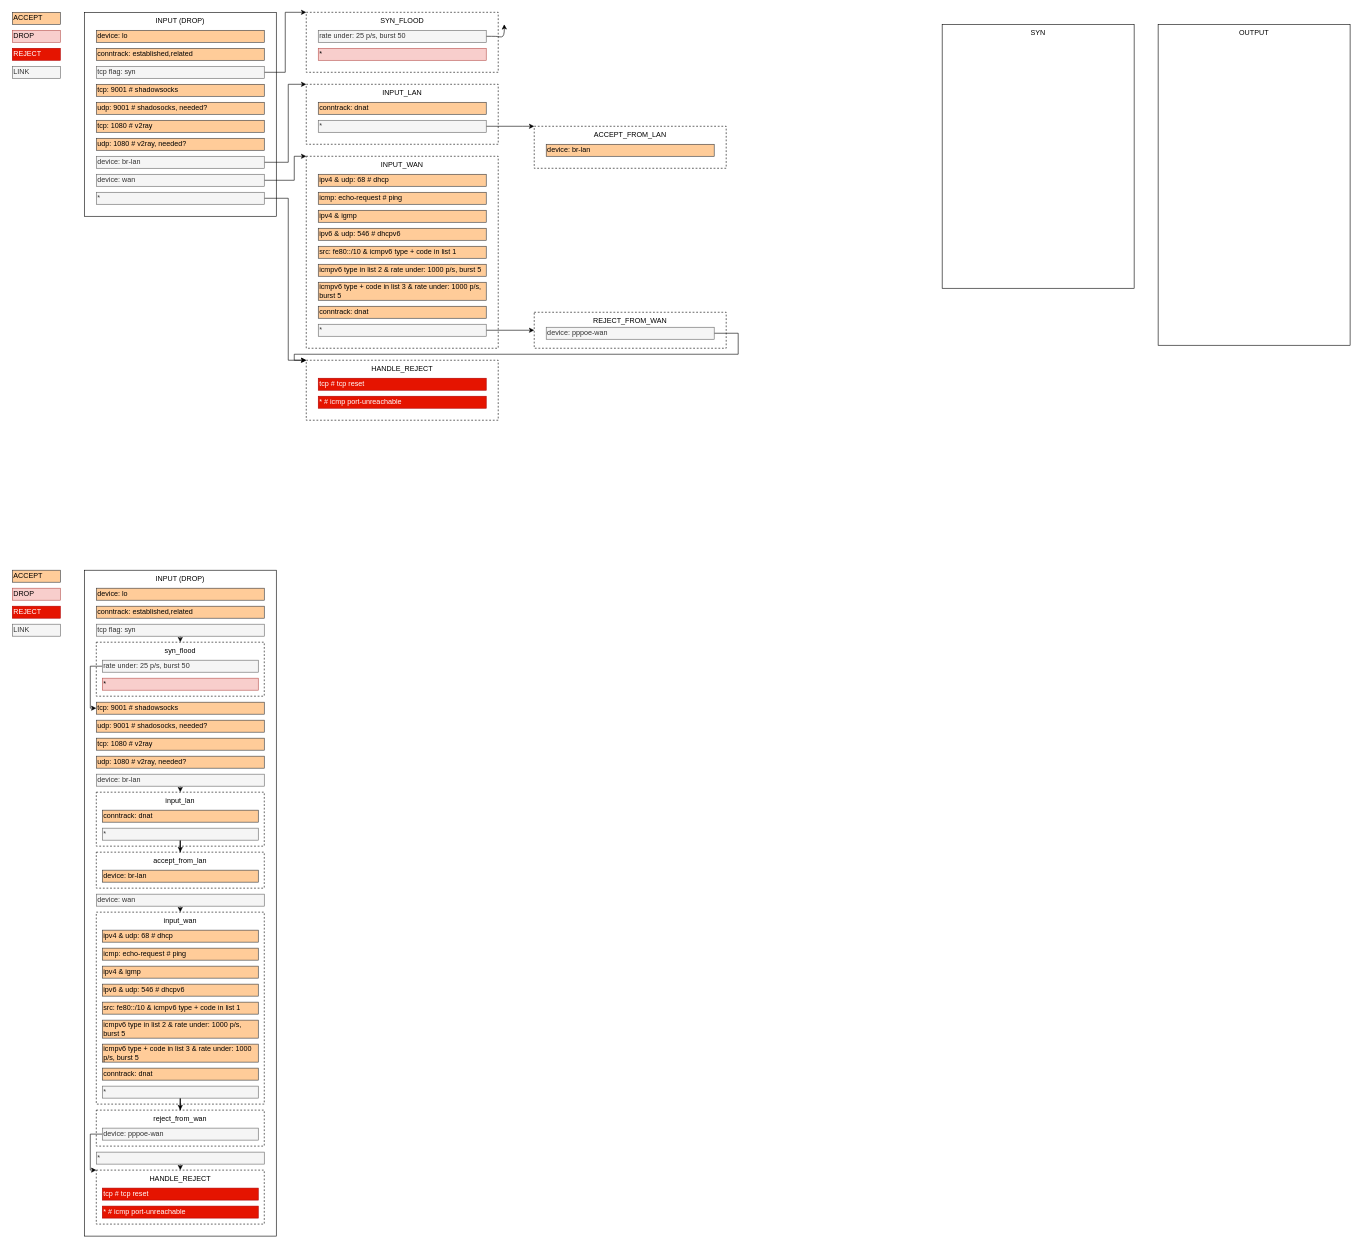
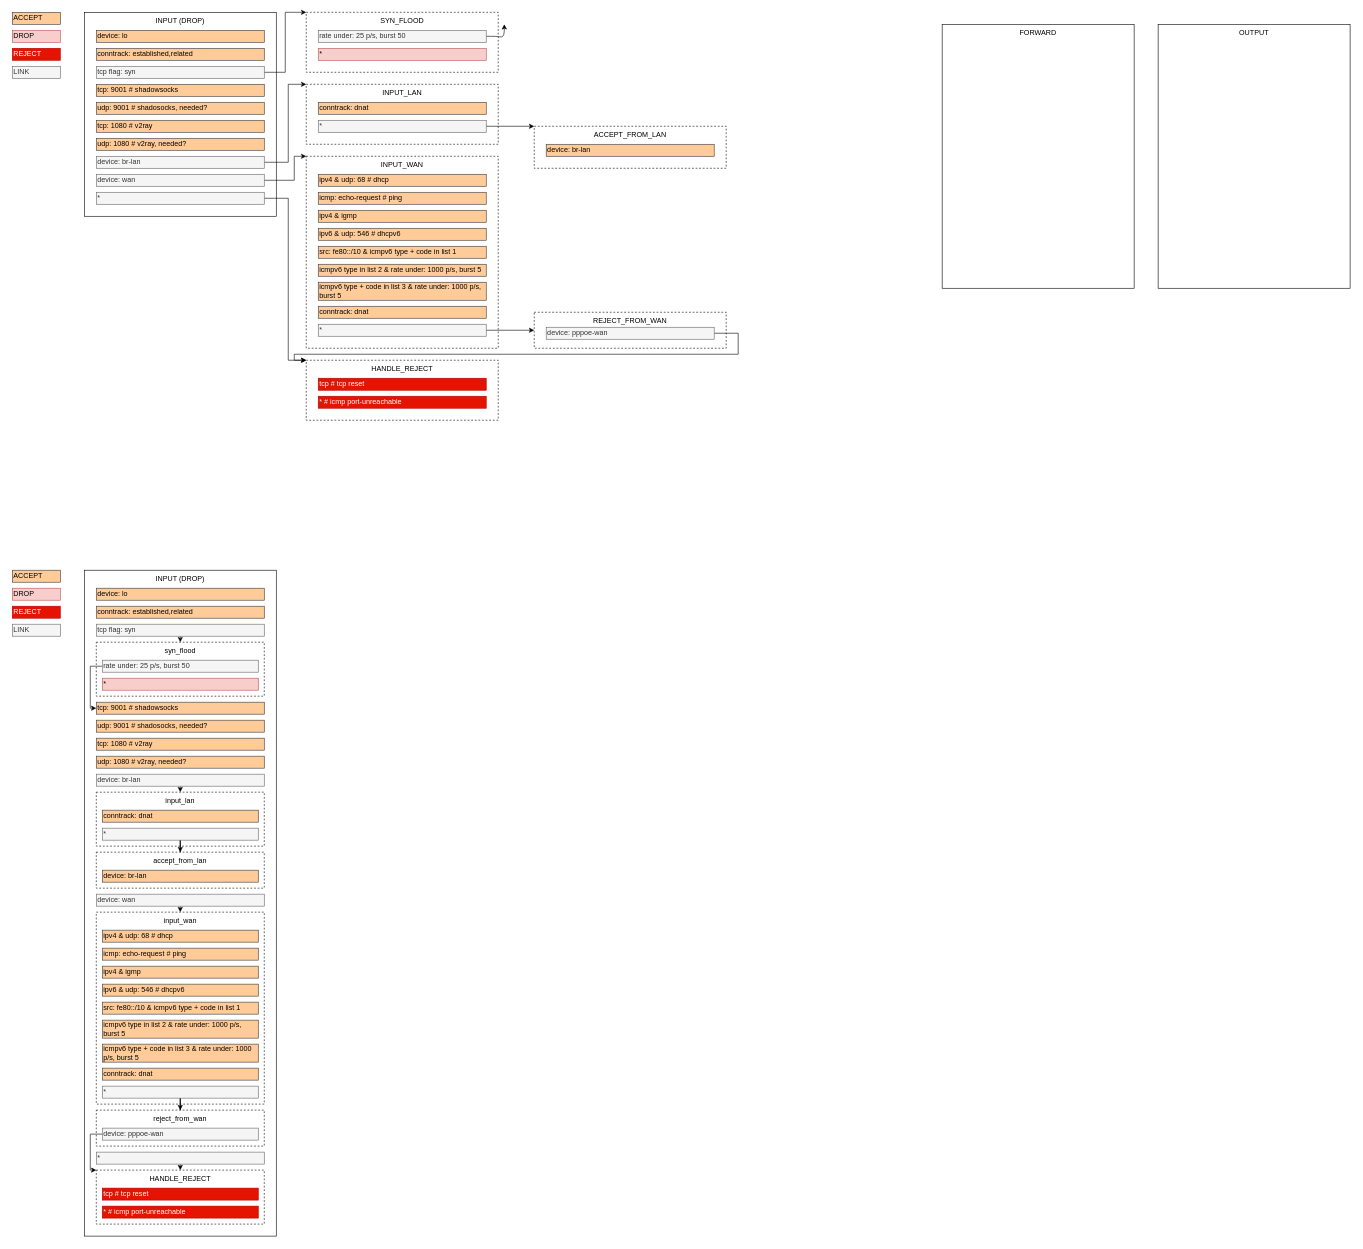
- <mxCell id="4" value="SYN" style="rounded=0;whiteSpace=wrap;html=1;strokeColor=default;align=center;verticalAlign=top;fontFamily=Helvetica;fontSize=12;fontColor=default;fillColor=default;" vertex="1" parent="1"><mxGeometry x="1570" y="40" width="320" height="440" as="geometry" /></mxCell>
+ <mxCell id="4" value="FORWARD" style="rounded=0;whiteSpace=wrap;html=1;strokeColor=default;align=center;verticalAlign=top;fontFamily=Helvetica;fontSize=12;fontColor=default;fillColor=default;" vertex="1" parent="1"><mxGeometry x="1570" y="40" width="320" height="440" as="geometry" /></mxCell>
- <mxCell id="3" value="OUTPUT" style="rounded=0;whiteSpace=wrap;html=1;strokeColor=default;align=center;verticalAlign=top;fontFamily=Helvetica;fontSize=12;fontColor=default;fillColor=default;" vertex="1" parent="1"><mxGeometry x="1930" y="40" width="320" height="535" as="geometry" /></mxCell>
+ <mxCell id="3" value="OUTPUT" style="rounded=0;whiteSpace=wrap;html=1;strokeColor=default;align=center;verticalAlign=top;fontFamily=Helvetica;fontSize=12;fontColor=default;fillColor=default;" vertex="1" parent="1"><mxGeometry x="1930" y="40" width="320" height="440" as="geometry" /></mxCell>
